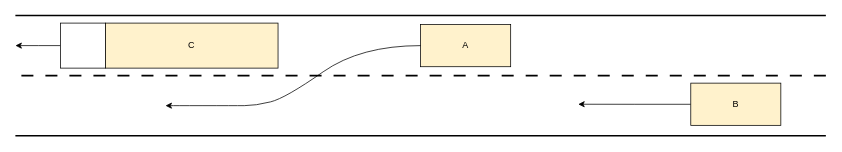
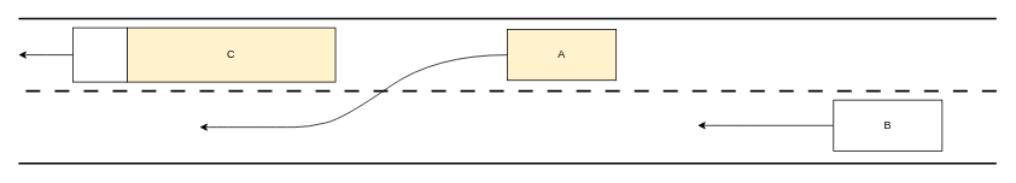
- <mxCell id="10" value="B" style="rounded=0;whiteSpace=wrap;html=1;rotation=0;fillColor=#fff2cc;" vertex="1" parent="1"><mxGeometry x="920" y="110" width="120" height="56.25" as="geometry" /></mxCell>
+ <mxCell id="10" value="B" style="rounded=0;whiteSpace=wrap;html=1;rotation=0;" vertex="1" parent="1"><mxGeometry x="920" y="110" width="120" height="56.25" as="geometry" /></mxCell>
